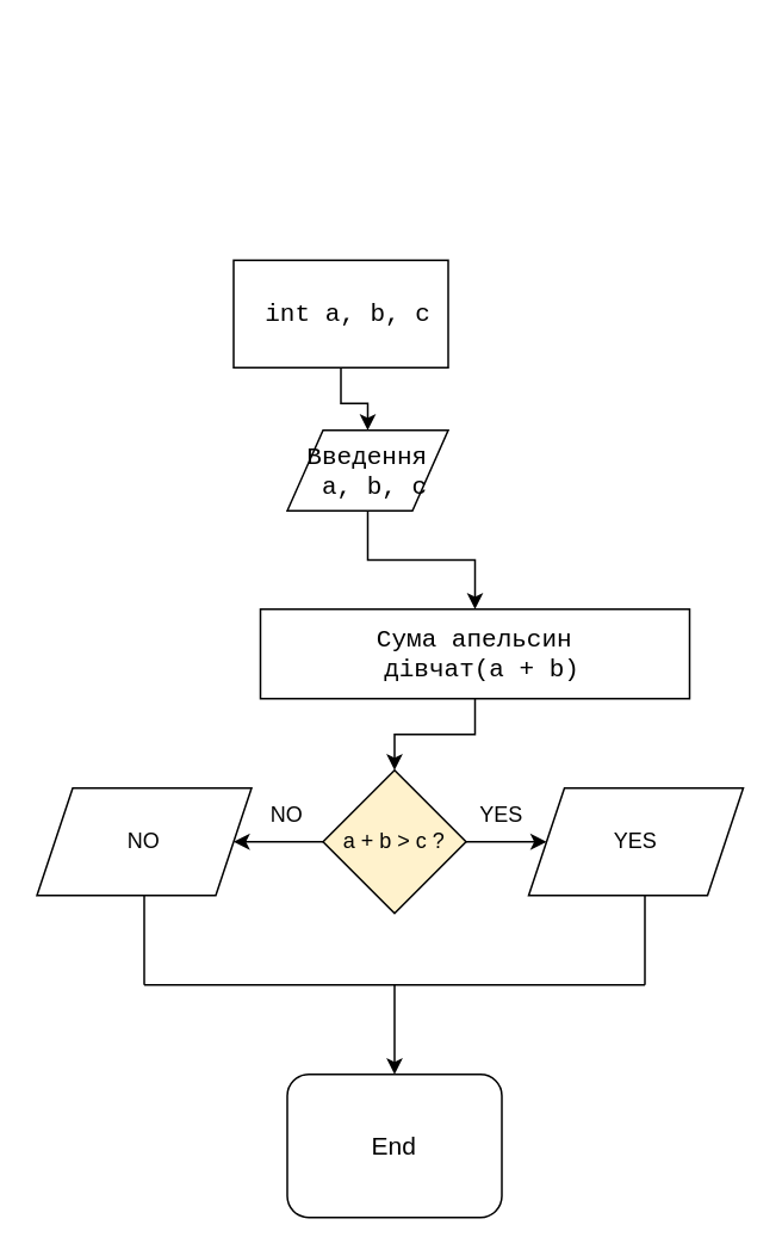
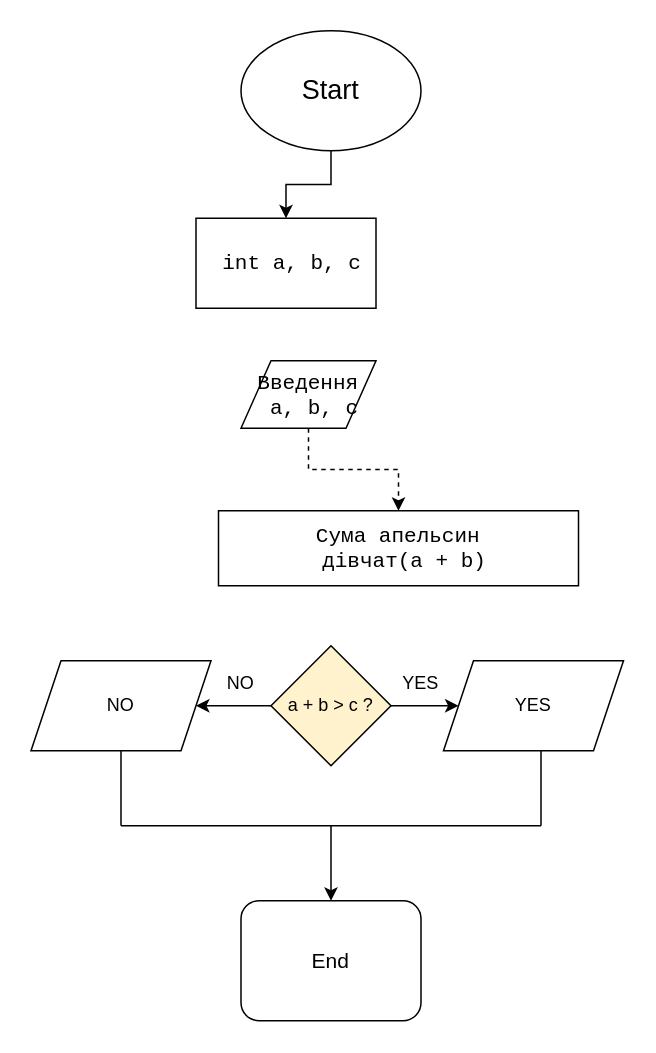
+ <mxCell id="3" value="&lt;font style=&quot;font-size: 18px;&quot;&gt;Start&lt;/font&gt;" style="ellipse;whiteSpace=wrap;html=1;" vertex="1" parent="1"><mxGeometry x="160" y="20" width="120" height="80" as="geometry" /></mxCell>
+ <mxCell id="2" value="" style="edgeStyle=orthogonalEdgeStyle;rounded=0;orthogonalLoop=1;jettySize=auto;html=1;" edge="1" parent="1" source="3" target="5"><mxGeometry relative="1" as="geometry" /></mxCell>
- <mxCell id="4" value="" style="edgeStyle=orthogonalEdgeStyle;rounded=0;orthogonalLoop=1;jettySize=auto;html=1;" edge="1" parent="1" source="5" target="7"><mxGeometry relative="1" as="geometry" /></mxCell>
- <mxCell id="6" value="" style="edgeStyle=orthogonalEdgeStyle;rounded=0;orthogonalLoop=1;jettySize=auto;html=1;" edge="1" parent="1" source="7" target="9"><mxGeometry relative="1" as="geometry" /></mxCell>
+ <mxCell id="6" value="" style="edgeStyle=orthogonalEdgeStyle;rounded=0;orthogonalLoop=1;jettySize=auto;html=1;dashed=1;" edge="1" parent="1" source="7" target="9"><mxGeometry relative="1" as="geometry" /></mxCell>
- <mxCell id="8" value="" style="edgeStyle=orthogonalEdgeStyle;rounded=0;orthogonalLoop=1;jettySize=auto;html=1;" edge="1" parent="1" source="9" target="12"><mxGeometry relative="1" as="geometry" /></mxCell>
